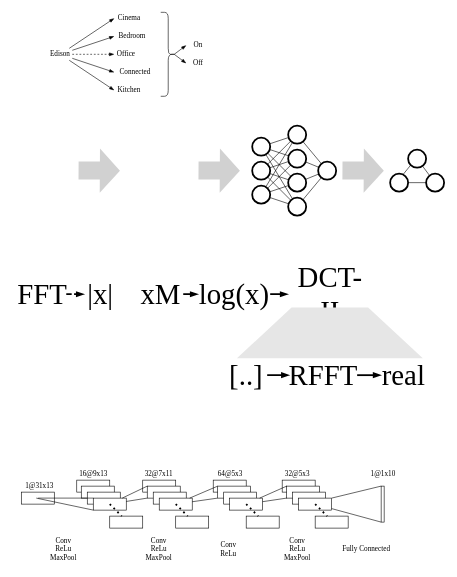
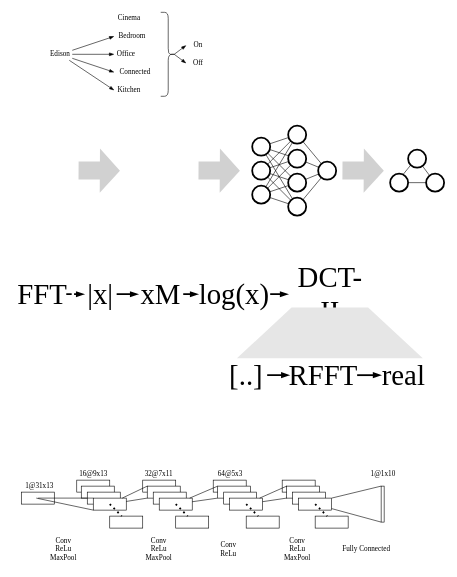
- <mxCell id="103" value="" style="endArrow=blockThin;html=1;strokeColor=#000000;strokeWidth=1;fillColor=#D1D1D1;fontFamily=Tahoma;fontSize=12;fontColor=#000000;endFill=1;entryX=0;entryY=0.5;entryDx=0;entryDy=0;" edge="1" parent="1" source="99" target="100"><mxGeometry width="50" height="50" relative="1" as="geometry"><mxPoint x="97.5" y="90" as="sourcePoint" /><mxPoint x="110" y="50" as="targetPoint" /></mxGeometry></mxCell>
- <mxCell id="108" value="" style="endArrow=blockThin;html=1;strokeColor=#000000;strokeWidth=1;fillColor=#D1D1D1;fontFamily=Tahoma;fontSize=12;fontColor=#000000;endFill=1;entryX=0;entryY=0.5;entryDx=0;entryDy=0;dashed=1;" edge="1" parent="1" source="99" target="106"><mxGeometry width="50" height="50" relative="1" as="geometry"><mxPoint x="135" y="100" as="sourcePoint" /><mxPoint x="210" y="50" as="targetPoint" /></mxGeometry></mxCell>
+ <mxCell id="108" value="" style="endArrow=blockThin;html=1;strokeColor=#000000;strokeWidth=1;fillColor=#D1D1D1;fontFamily=Tahoma;fontSize=12;fontColor=#000000;endFill=1;entryX=0;entryY=0.5;entryDx=0;entryDy=0;" edge="1" parent="1" source="99" target="106"><mxGeometry width="50" height="50" relative="1" as="geometry"><mxPoint x="135" y="100" as="sourcePoint" /><mxPoint x="210" y="50" as="targetPoint" /></mxGeometry></mxCell>
+ <mxCell id="39" style="edgeStyle=orthogonalEdgeStyle;rounded=0;orthogonalLoop=1;jettySize=auto;html=1;exitX=1;exitY=0.5;exitDx=0;exitDy=0;strokeWidth=3;fillColor=#D1D1D1;fontFamily=Tahoma;fontSize=48;endArrow=blockThin;endFill=1;" edge="1" parent="1" source="40" target="42"><mxGeometry relative="1" as="geometry" /></mxCell>
- <mxCell id="76" value="&lt;font style=&quot;font-size: 12px&quot;&gt;32@5x3&lt;/font&gt;" style="text;html=1;align=center;verticalAlign=middle;resizable=0;points=[];autosize=1;fontSize=12;fontFamily=Tahoma;" vertex="1" parent="1"><mxGeometry x="465" y="780" width="60" height="20" as="geometry" /></mxCell>
